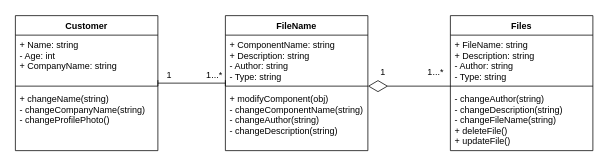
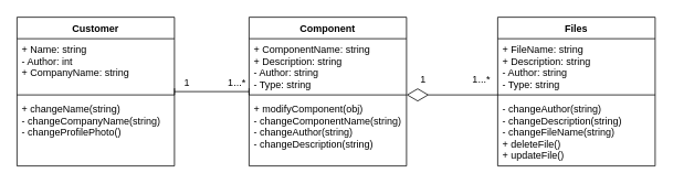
- <mxCell id="7" value="FileName" style="swimlane;fontStyle=1;align=center;verticalAlign=top;childLayout=stackLayout;horizontal=1;startSize=26;horizontalStack=0;resizeParent=1;resizeParentMax=0;resizeLast=0;collapsible=1;marginBottom=0;" vertex="1" parent="1"><mxGeometry x="300" y="20" width="190" height="180" as="geometry" /></mxCell>
+ <mxCell id="7" value="Component" style="swimlane;fontStyle=1;align=center;verticalAlign=top;childLayout=stackLayout;horizontal=1;startSize=26;horizontalStack=0;resizeParent=1;resizeParentMax=0;resizeLast=0;collapsible=1;marginBottom=0;" vertex="1" parent="1"><mxGeometry x="300" y="20" width="190" height="180" as="geometry" /></mxCell>
- <mxCell id="4" value="+ Name: string&#10;- Age: int&#10;+ CompanyName: string&#10;" style="text;strokeColor=none;fillColor=none;align=left;verticalAlign=top;spacingLeft=4;spacingRight=4;overflow=hidden;rotatable=0;points=[[0,0.5],[1,0.5]];portConstraint=eastwest;" vertex="1" parent="3"><mxGeometry y="26" width="190" height="64" as="geometry" /></mxCell>
+ <mxCell id="4" value="+ Name: string&#10;- Author: int&#10;+ CompanyName: string&#10;" style="text;strokeColor=none;fillColor=none;align=left;verticalAlign=top;spacingLeft=4;spacingRight=4;overflow=hidden;rotatable=0;points=[[0,0.5],[1,0.5]];portConstraint=eastwest;" vertex="1" parent="3"><mxGeometry y="26" width="190" height="64" as="geometry" /></mxCell>
